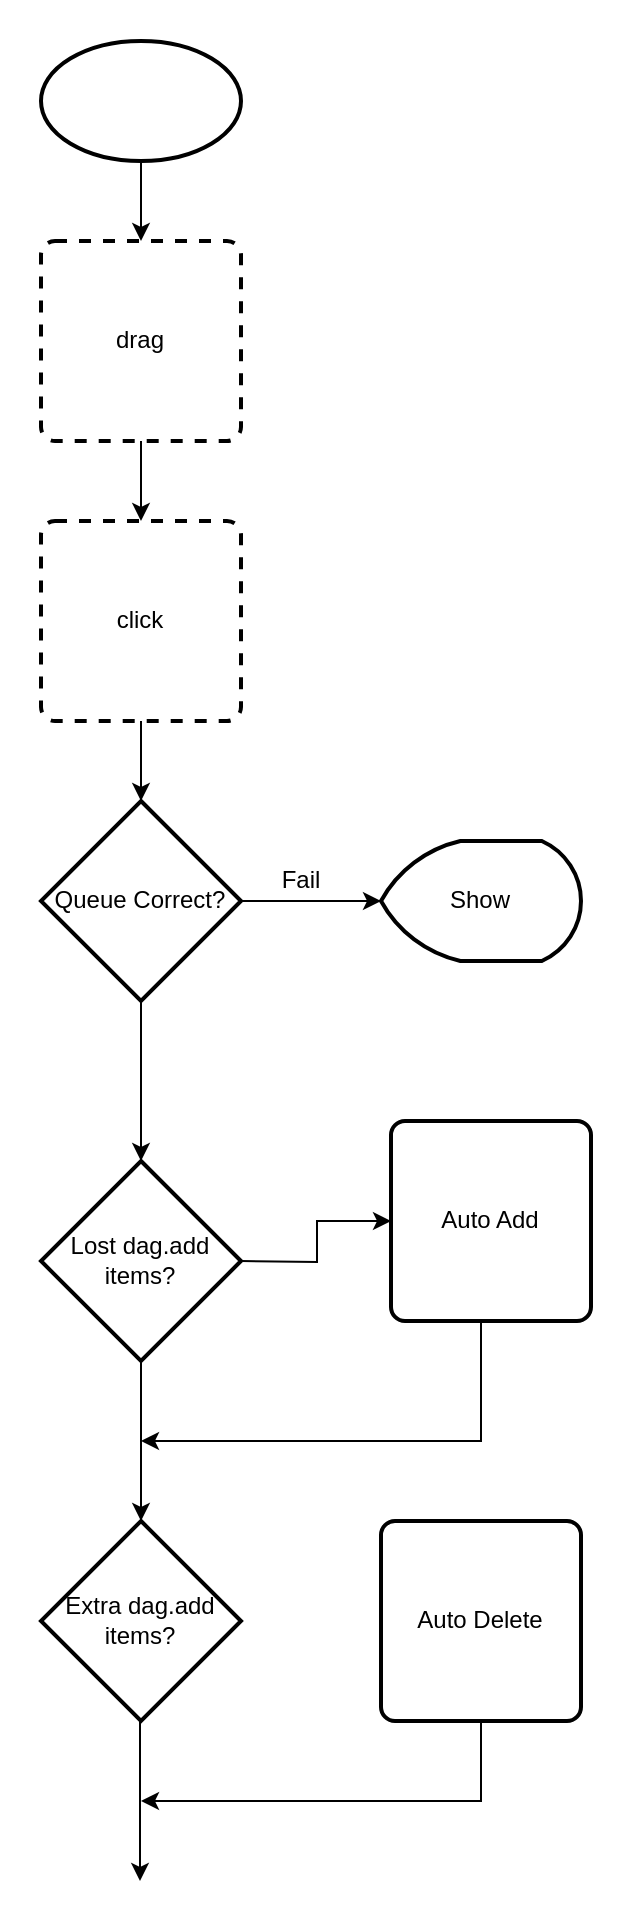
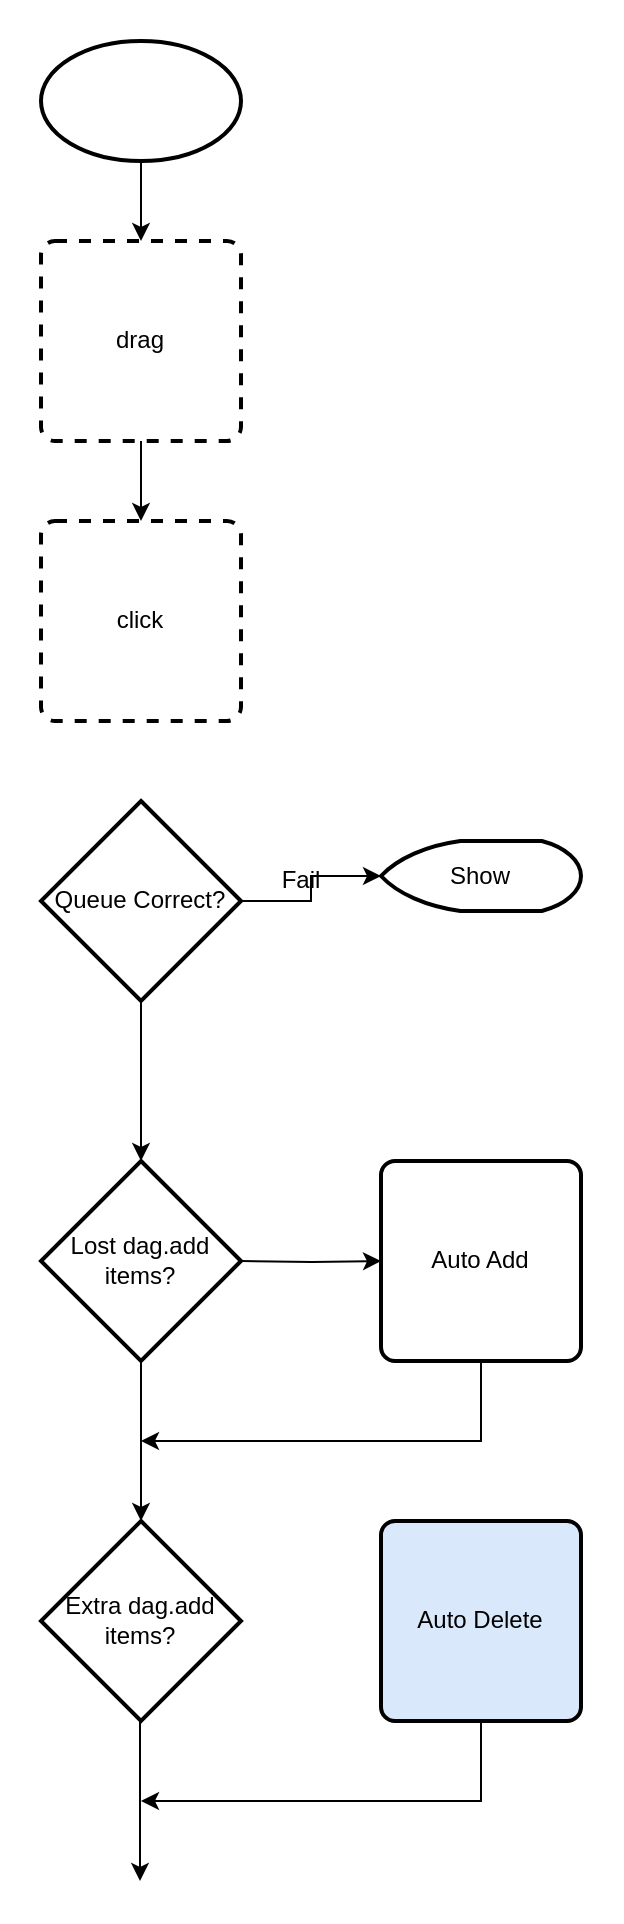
- <mxCell id="6" value="" style="edgeStyle=orthogonalEdgeStyle;rounded=0;orthogonalLoop=1;jettySize=auto;html=1;" edge="1" parent="1" source="7" target="10"><mxGeometry relative="1" as="geometry" /></mxCell>
- <mxCell id="11" value="Show" style="strokeWidth=2;html=1;shape=mxgraph.flowchart.display;whiteSpace=wrap;" vertex="1" parent="1"><mxGeometry x="190" y="420" width="100" height="60" as="geometry" /></mxCell>
+ <mxCell id="11" value="Show" style="strokeWidth=2;html=1;shape=mxgraph.flowchart.display;whiteSpace=wrap;" vertex="1" parent="1"><mxGeometry x="190" y="420" width="100" height="35" as="geometry" /></mxCell>
- <mxCell id="16" value="Auto Add" style="rounded=1;whiteSpace=wrap;html=1;absoluteArcSize=1;arcSize=14;strokeWidth=2;" vertex="1" parent="1"><mxGeometry x="195" y="560" width="100" height="100" as="geometry" /></mxCell>
+ <mxCell id="16" value="Auto Add" style="rounded=1;whiteSpace=wrap;html=1;absoluteArcSize=1;arcSize=14;strokeWidth=2;" vertex="1" parent="1"><mxGeometry x="190" y="580" width="100" height="100" as="geometry" /></mxCell>
- <mxCell id="17" value="Auto Delete" style="rounded=1;whiteSpace=wrap;html=1;absoluteArcSize=1;arcSize=14;strokeWidth=2;" vertex="1" parent="1"><mxGeometry x="190" y="760" width="100" height="100" as="geometry" /></mxCell>
+ <mxCell id="17" value="Auto Delete" style="rounded=1;whiteSpace=wrap;html=1;absoluteArcSize=1;arcSize=14;strokeWidth=2;fillColor=#dae8fc;" vertex="1" parent="1"><mxGeometry x="190" y="760" width="100" height="100" as="geometry" /></mxCell>
